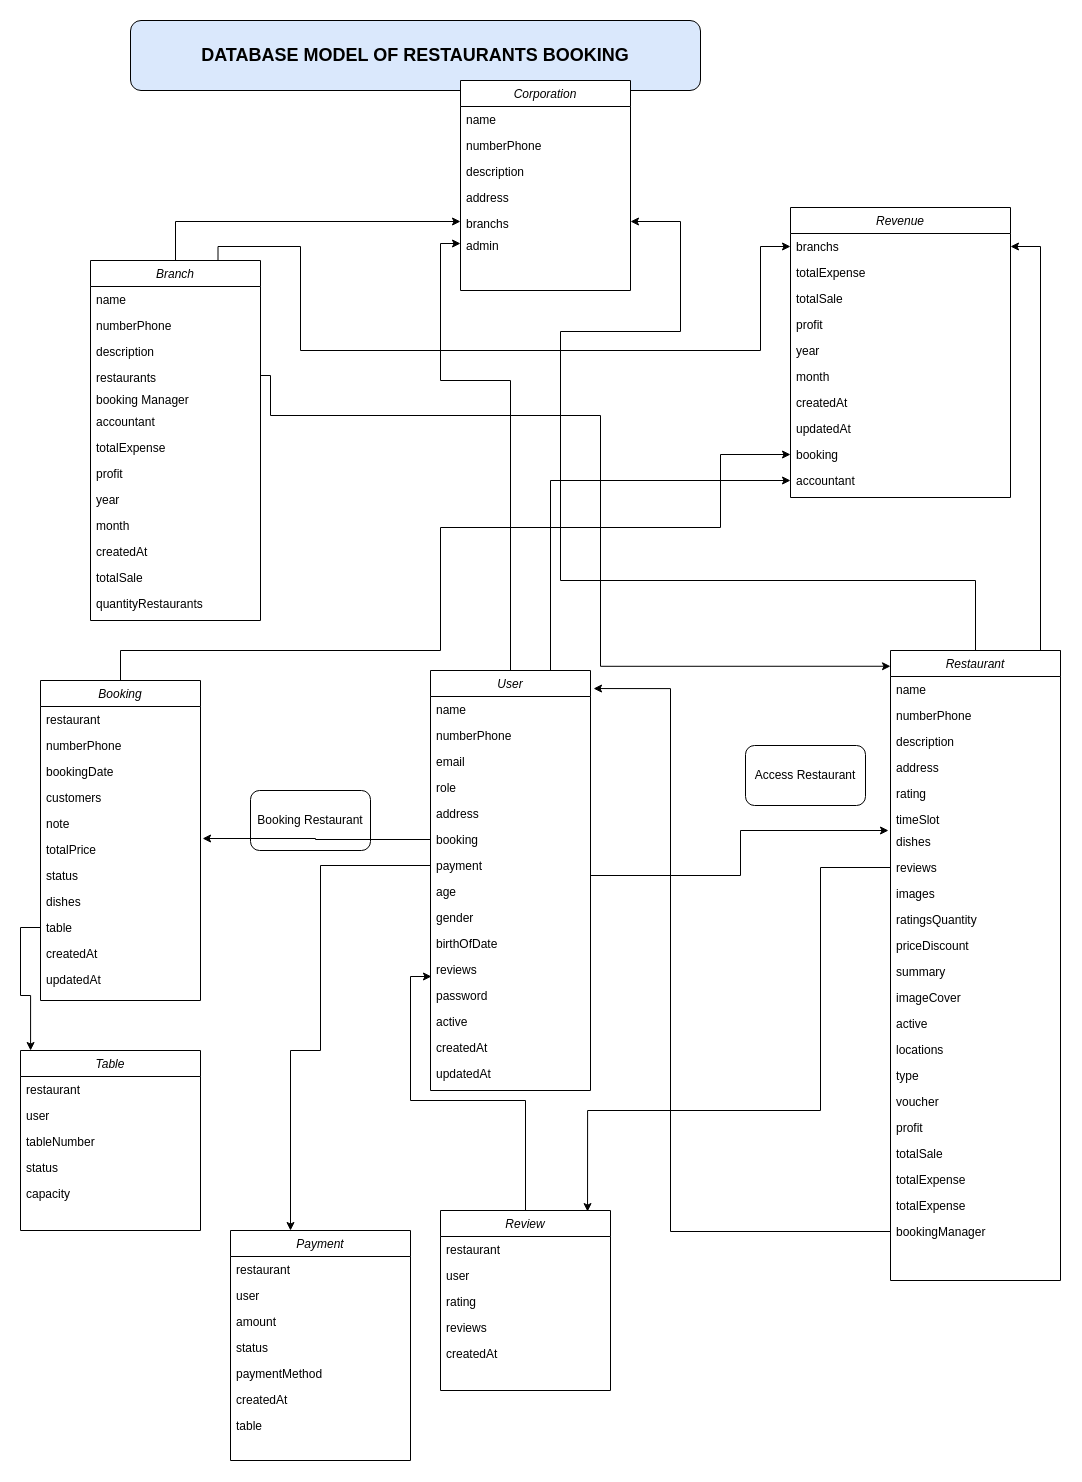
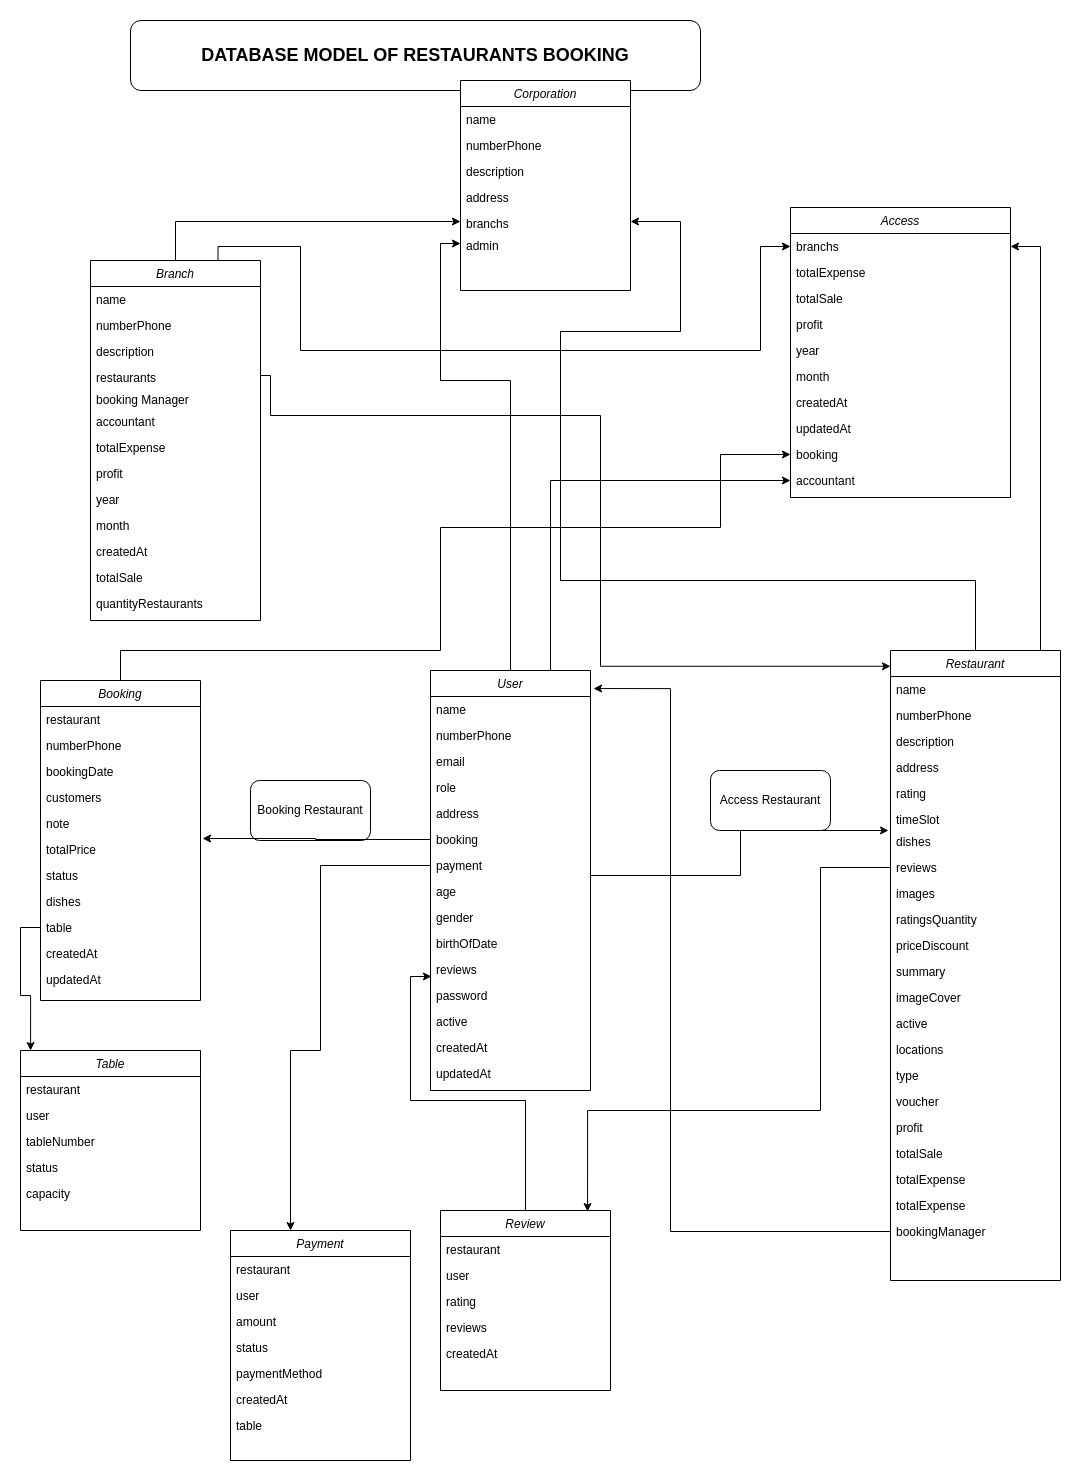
- <mxCell id="20" value="&lt;font style=&quot;font-size: 18px;&quot;&gt;&lt;b&gt;DATABASE MODEL OF RESTAURANTS BOOKING&lt;/b&gt;&lt;/font&gt;" style="rounded=1;whiteSpace=wrap;html=1;fillColor=#dae8fc;" parent="1" vertex="1"><mxGeometry x="130" y="20" width="570" height="70" as="geometry" /></mxCell>
+ <mxCell id="20" value="&lt;font style=&quot;font-size: 18px;&quot;&gt;&lt;b&gt;DATABASE MODEL OF RESTAURANTS BOOKING&lt;/b&gt;&lt;/font&gt;" style="rounded=1;whiteSpace=wrap;html=1;" parent="1" vertex="1"><mxGeometry x="130" y="20" width="570" height="70" as="geometry" /></mxCell>
- <mxCell id="87" value="Revenue" style="swimlane;fontStyle=2;align=center;verticalAlign=top;childLayout=stackLayout;horizontal=1;startSize=26;horizontalStack=0;resizeParent=1;resizeLast=0;collapsible=1;marginBottom=0;rounded=0;shadow=0;strokeWidth=1;" parent="1" vertex="1"><mxGeometry x="790" y="207" width="220" height="290" as="geometry"><mxRectangle x="230" y="140" width="160" height="26" as="alternateBounds" /></mxGeometry></mxCell>
+ <mxCell id="87" value="Access" style="swimlane;fontStyle=2;align=center;verticalAlign=top;childLayout=stackLayout;horizontal=1;startSize=26;horizontalStack=0;resizeParent=1;resizeLast=0;collapsible=1;marginBottom=0;rounded=0;shadow=0;strokeWidth=1;" parent="1" vertex="1"><mxGeometry x="790" y="207" width="220" height="290" as="geometry"><mxRectangle x="230" y="140" width="160" height="26" as="alternateBounds" /></mxGeometry></mxCell>
- <mxCell id="66" value="Access Restaurant" style="rounded=1;whiteSpace=wrap;html=1;" parent="1" vertex="1"><mxGeometry x="745" y="745" width="120" height="60" as="geometry" /></mxCell>
+ <mxCell id="66" value="Access Restaurant" style="rounded=1;whiteSpace=wrap;html=1;" parent="1" vertex="1"><mxGeometry x="710" y="770" width="120" height="60" as="geometry" /></mxCell>
- <mxCell id="67" value="Booking Restaurant" style="rounded=1;whiteSpace=wrap;html=1;" parent="1" vertex="1"><mxGeometry x="250" y="790" width="120" height="60" as="geometry" /></mxCell>
+ <mxCell id="67" value="Booking Restaurant" style="rounded=1;whiteSpace=wrap;html=1;" parent="1" vertex="1"><mxGeometry x="250" y="780" width="120" height="60" as="geometry" /></mxCell>
